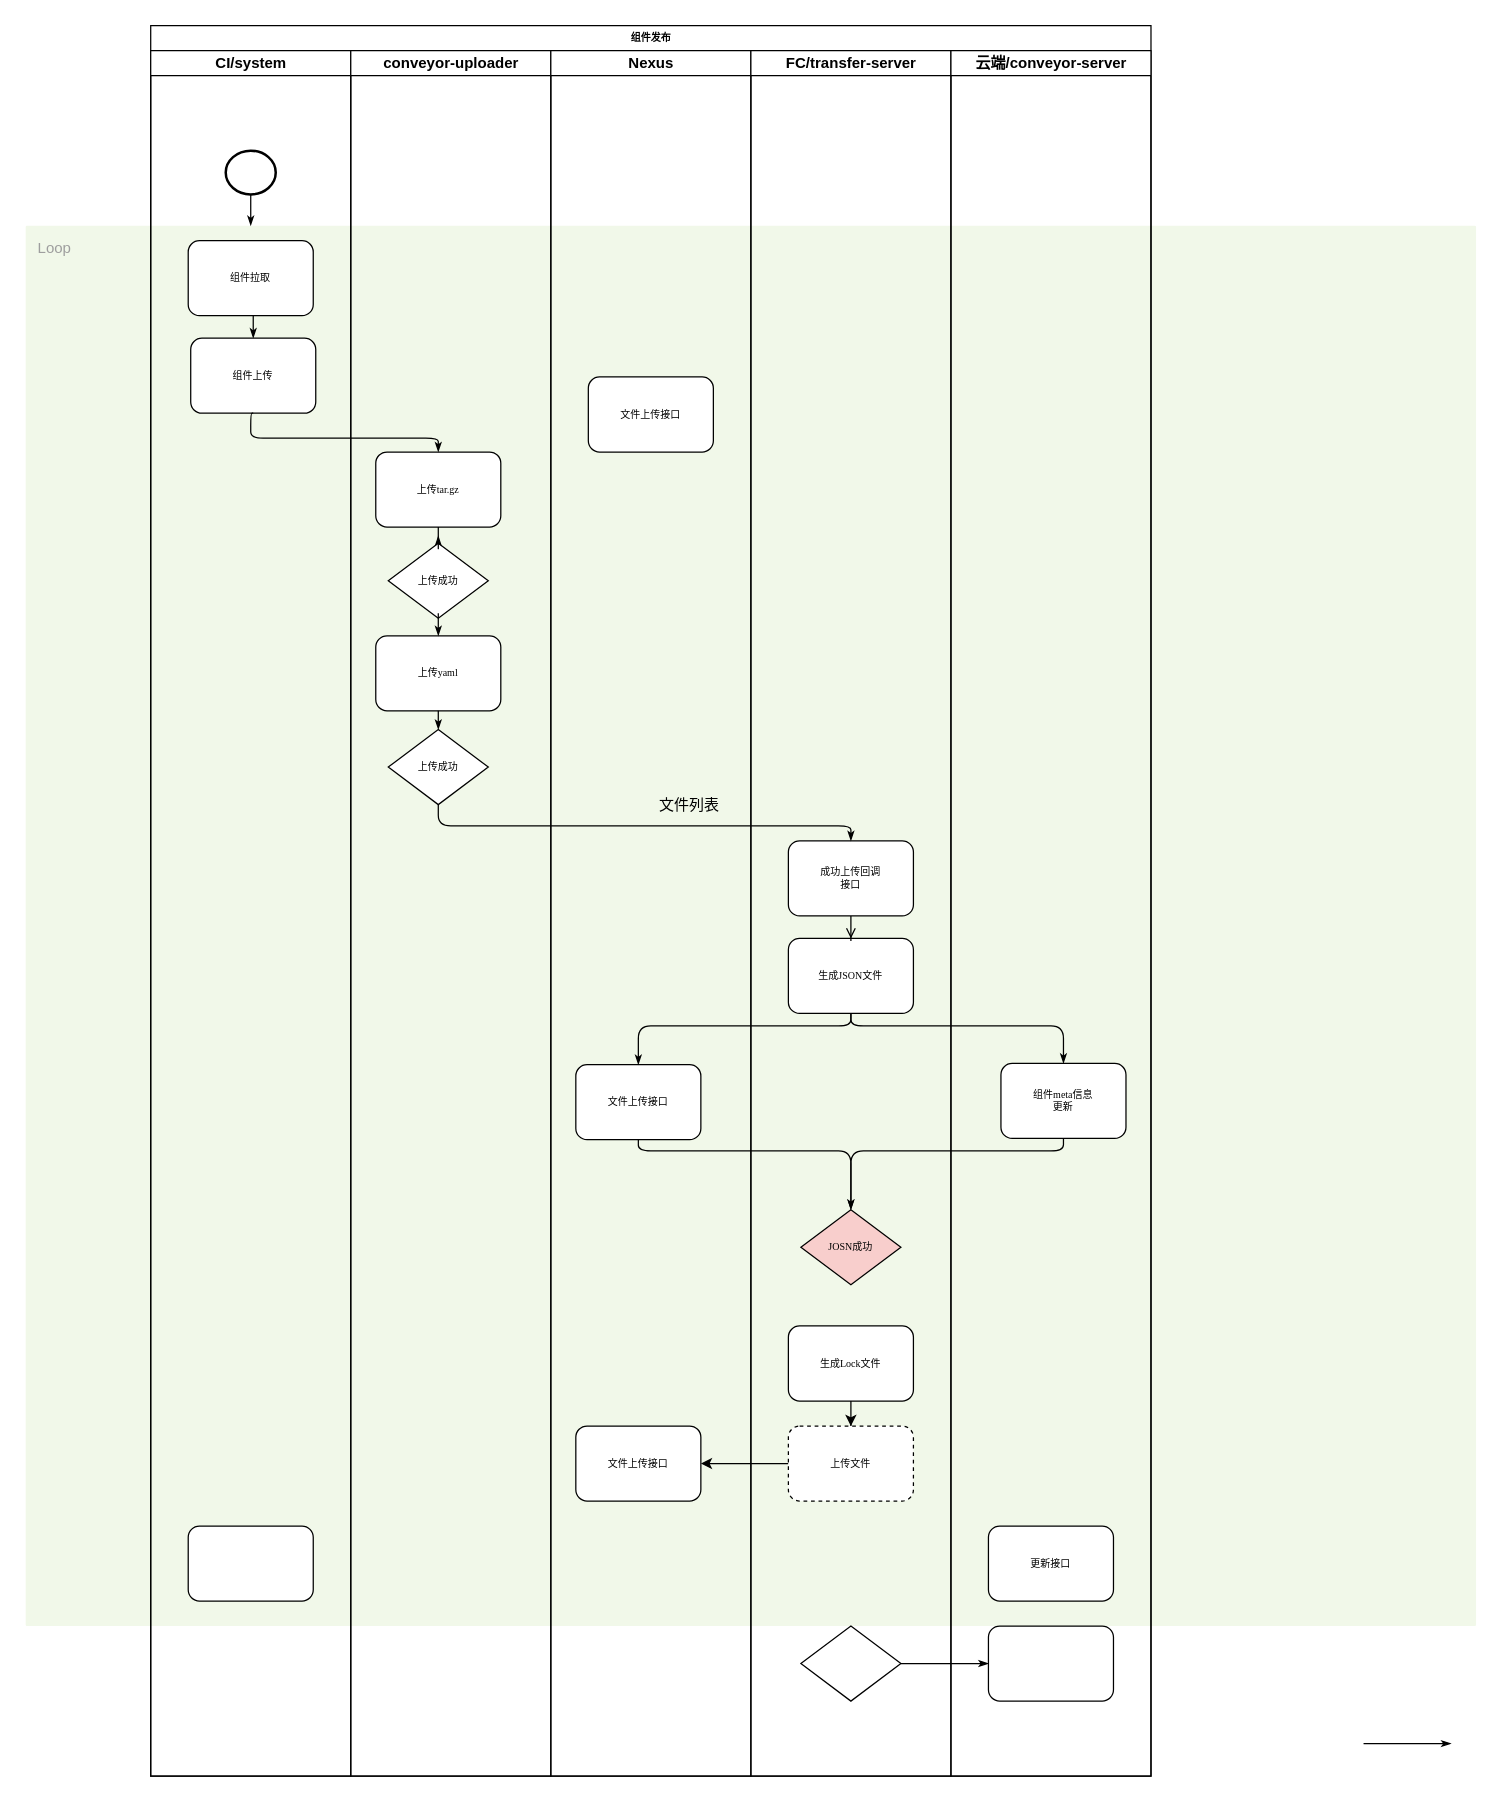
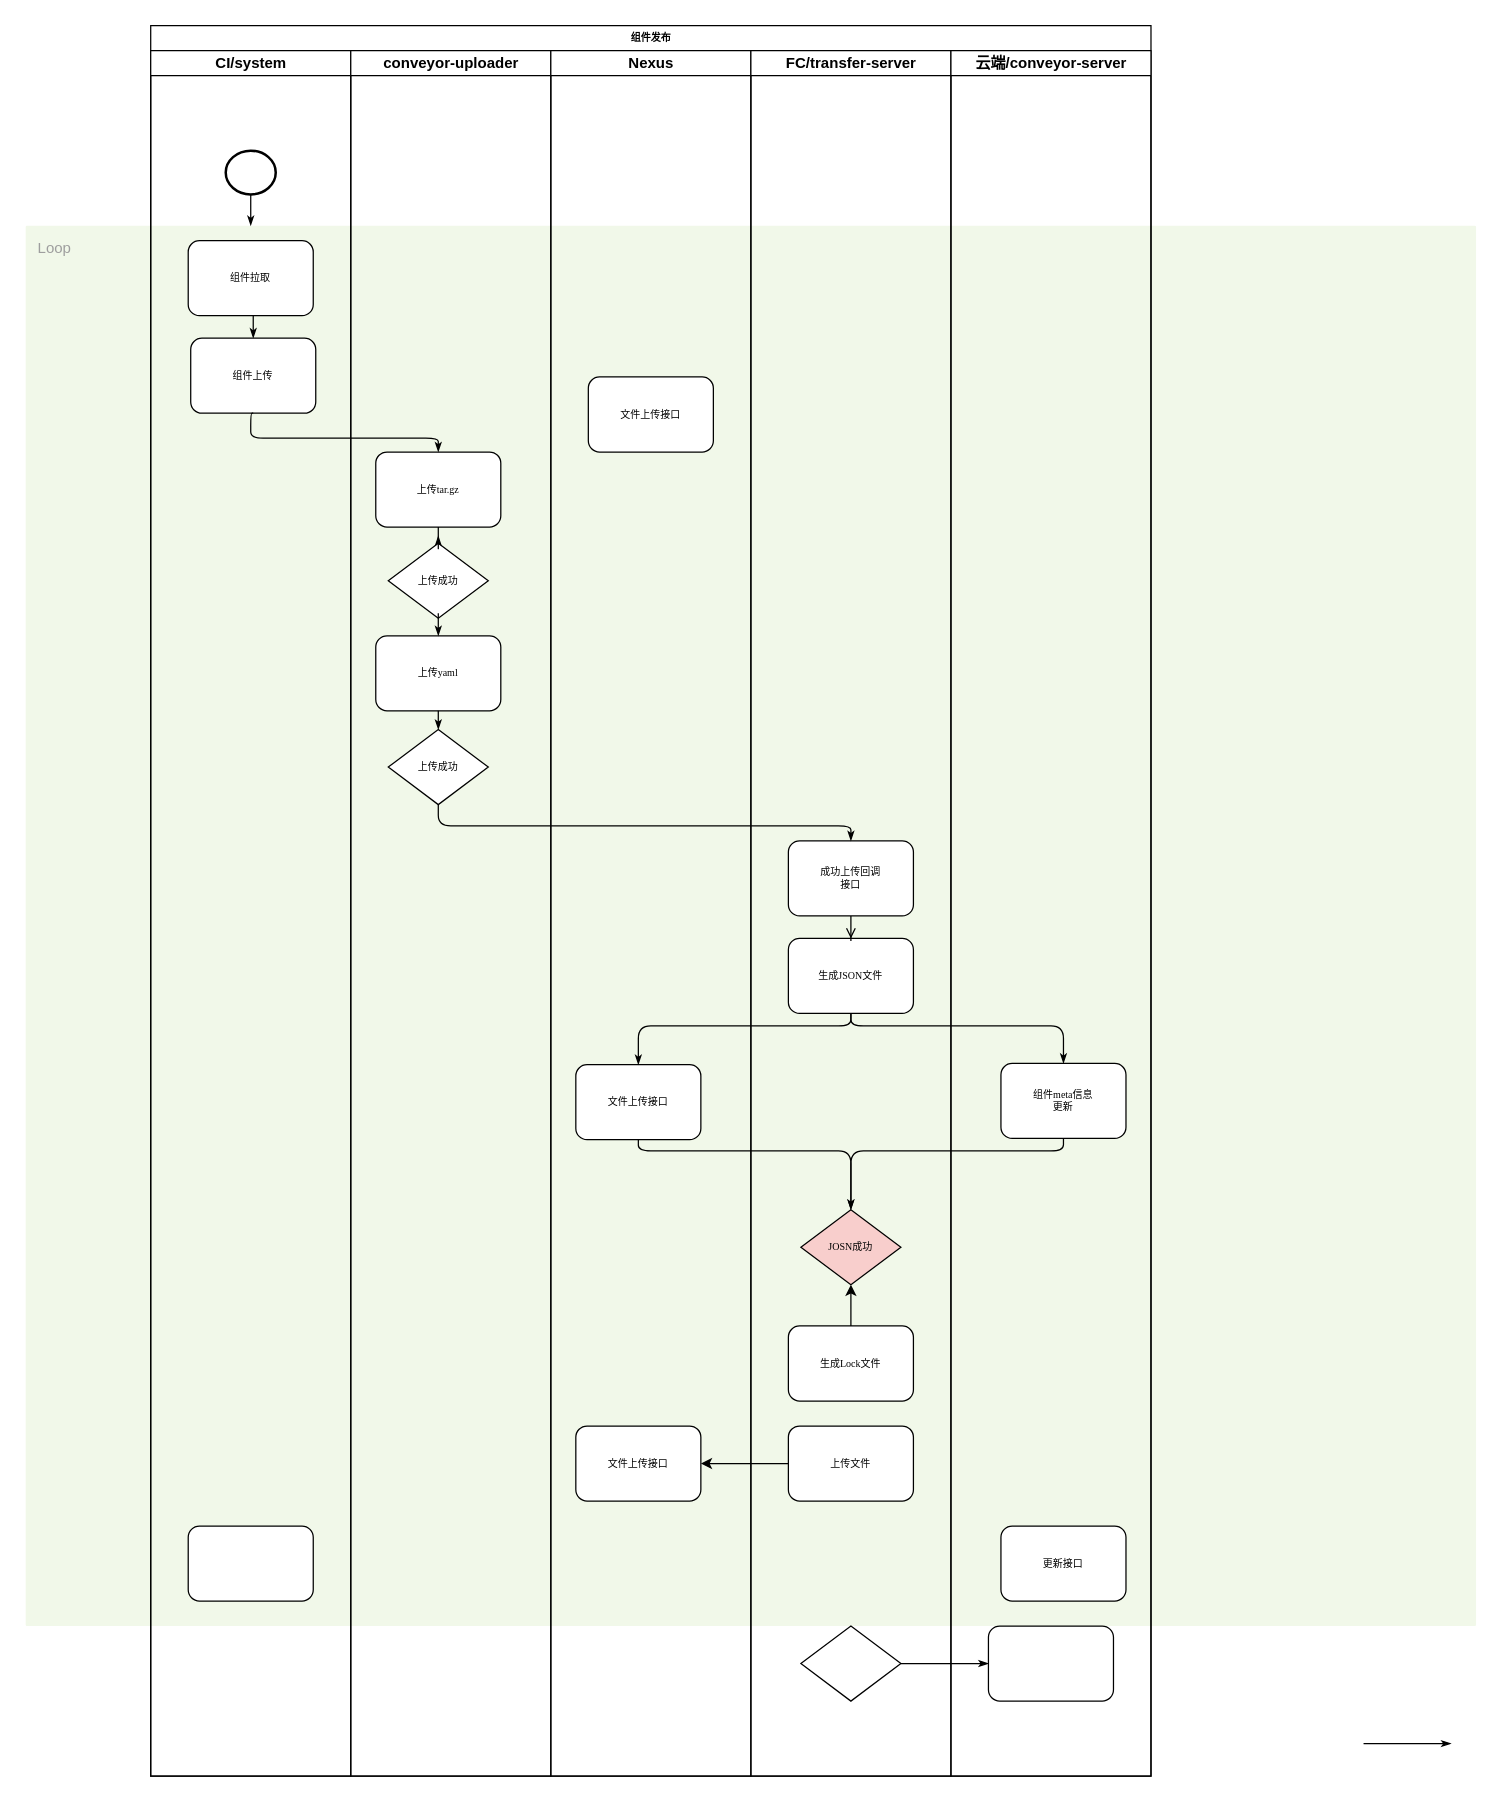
- <mxCell id="35" value="文件列表" style="text;strokeColor=none;align=center;fillColor=none;html=1;verticalAlign=middle;whiteSpace=wrap;rounded=0;" vertex="1" parent="1"><mxGeometry x="521" y="629" width="60" height="30" as="geometry" /></mxCell>
- <mxCell id="37" style="edgeStyle=orthogonalEdgeStyle;rounded=0;orthogonalLoop=1;jettySize=auto;html=1;" edge="1" parent="1" source="38" target="40"><mxGeometry relative="1" as="geometry" /></mxCell>
+ <mxCell id="37" style="edgeStyle=orthogonalEdgeStyle;rounded=0;orthogonalLoop=1;jettySize=auto;html=1;" edge="1" parent="1" source="38" target="36"><mxGeometry relative="1" as="geometry" /></mxCell>
- <mxCell id="40" value="上传文件" style="rounded=1;whiteSpace=wrap;html=1;shadow=0;labelBackgroundColor=none;strokeWidth=1;fontFamily=Verdana;fontSize=8;align=center;dashed=1;" vertex="1" parent="1"><mxGeometry x="630" y="1140" width="100" height="60" as="geometry" /></mxCell>
+ <mxCell id="40" value="上传文件" style="rounded=1;whiteSpace=wrap;html=1;shadow=0;labelBackgroundColor=none;strokeWidth=1;fontFamily=Verdana;fontSize=8;align=center;" vertex="1" parent="1"><mxGeometry x="630" y="1140" width="100" height="60" as="geometry" /></mxCell>
- <mxCell id="41" value="更新接口" style="rounded=1;whiteSpace=wrap;html=1;shadow=0;labelBackgroundColor=none;strokeWidth=1;fontFamily=Verdana;fontSize=8;align=center;" vertex="1" parent="1"><mxGeometry x="790" y="1220" width="100" height="60" as="geometry" /></mxCell>
+ <mxCell id="41" value="更新接口" style="rounded=1;whiteSpace=wrap;html=1;shadow=0;labelBackgroundColor=none;strokeWidth=1;fontFamily=Verdana;fontSize=8;align=center;" vertex="1" parent="1"><mxGeometry x="800" y="1220" width="100" height="60" as="geometry" /></mxCell>
